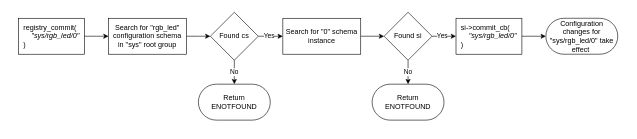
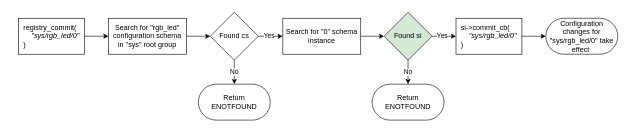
- <mxCell id="18" value="Found si" style="rhombus;whiteSpace=wrap;html=1;" parent="1" vertex="1"><mxGeometry x="640" y="20" width="80" height="80" as="geometry" /></mxCell>
+ <mxCell id="18" value="Found si" style="rhombus;whiteSpace=wrap;html=1;fillColor=#d5e8d4;" parent="1" vertex="1"><mxGeometry x="640" y="20" width="80" height="80" as="geometry" /></mxCell>
